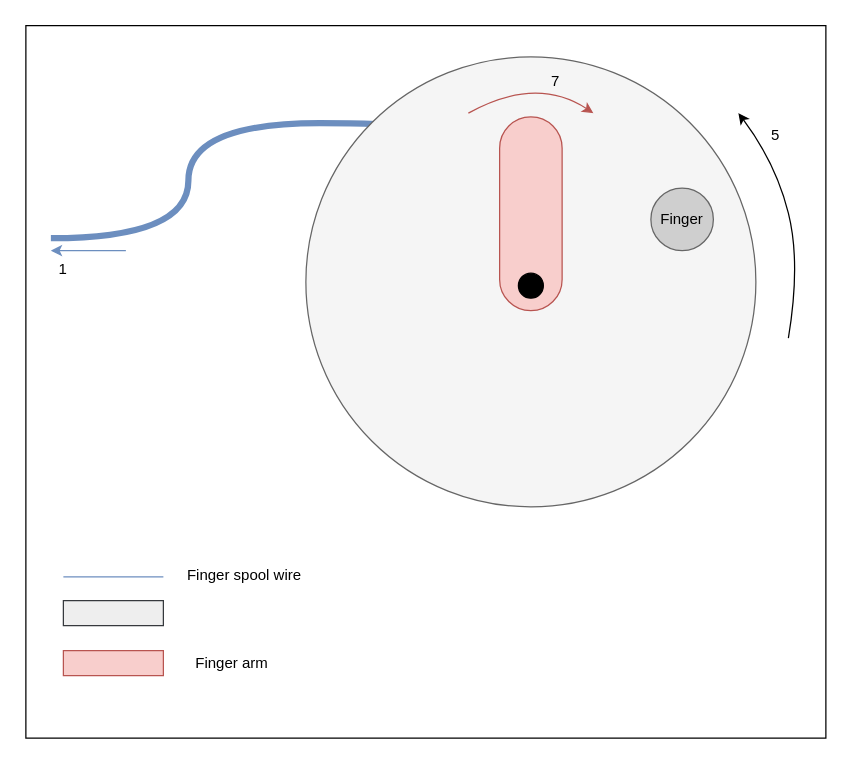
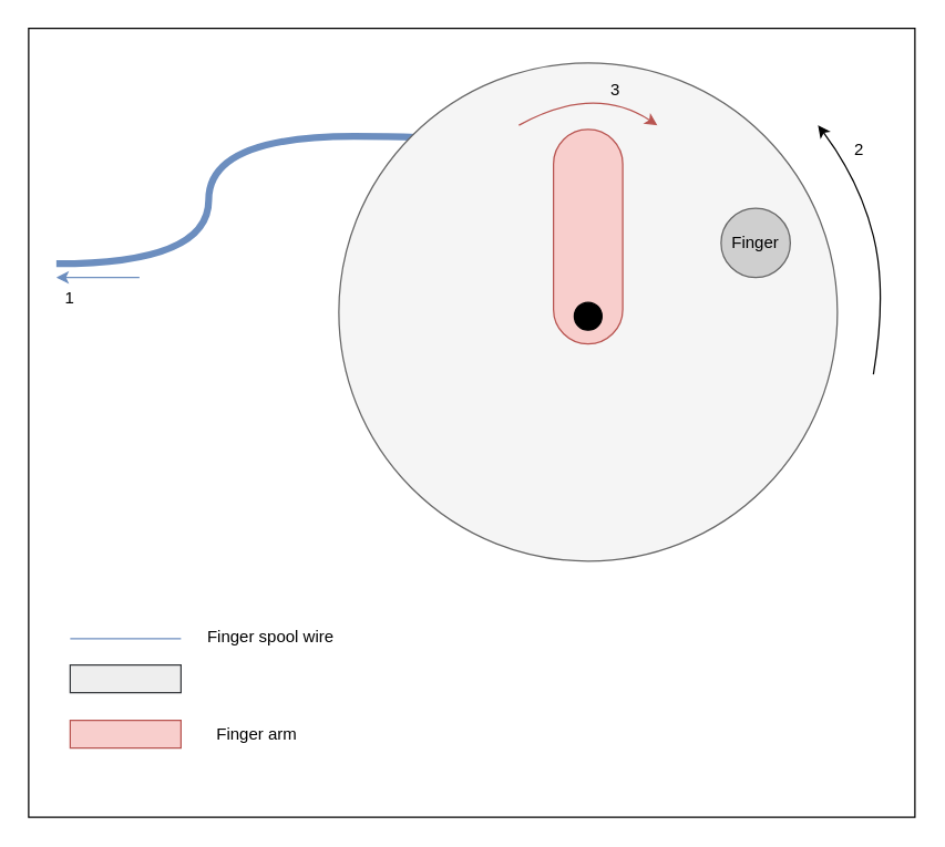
- <mxCell id="18" value="7" style="text;html=1;strokeColor=none;fillColor=none;align=center;verticalAlign=middle;whiteSpace=wrap;rounded=0;" vertex="1" parent="1"><mxGeometry x="414" y="50" width="60" height="30" as="geometry" /></mxCell>
+ <mxCell id="18" value="3" style="text;html=1;strokeColor=none;fillColor=none;align=center;verticalAlign=middle;whiteSpace=wrap;rounded=0;" vertex="1" parent="1"><mxGeometry x="414" y="50" width="60" height="30" as="geometry" /></mxCell>
- <mxCell id="17" value="5" style="text;html=1;strokeColor=none;fillColor=none;align=center;verticalAlign=middle;whiteSpace=wrap;rounded=0;" vertex="1" parent="1"><mxGeometry x="590" y="93" width="60" height="30" as="geometry" /></mxCell>
+ <mxCell id="17" value="2" style="text;html=1;strokeColor=none;fillColor=none;align=center;verticalAlign=middle;whiteSpace=wrap;rounded=0;" vertex="1" parent="1"><mxGeometry x="590" y="93" width="60" height="30" as="geometry" /></mxCell>
